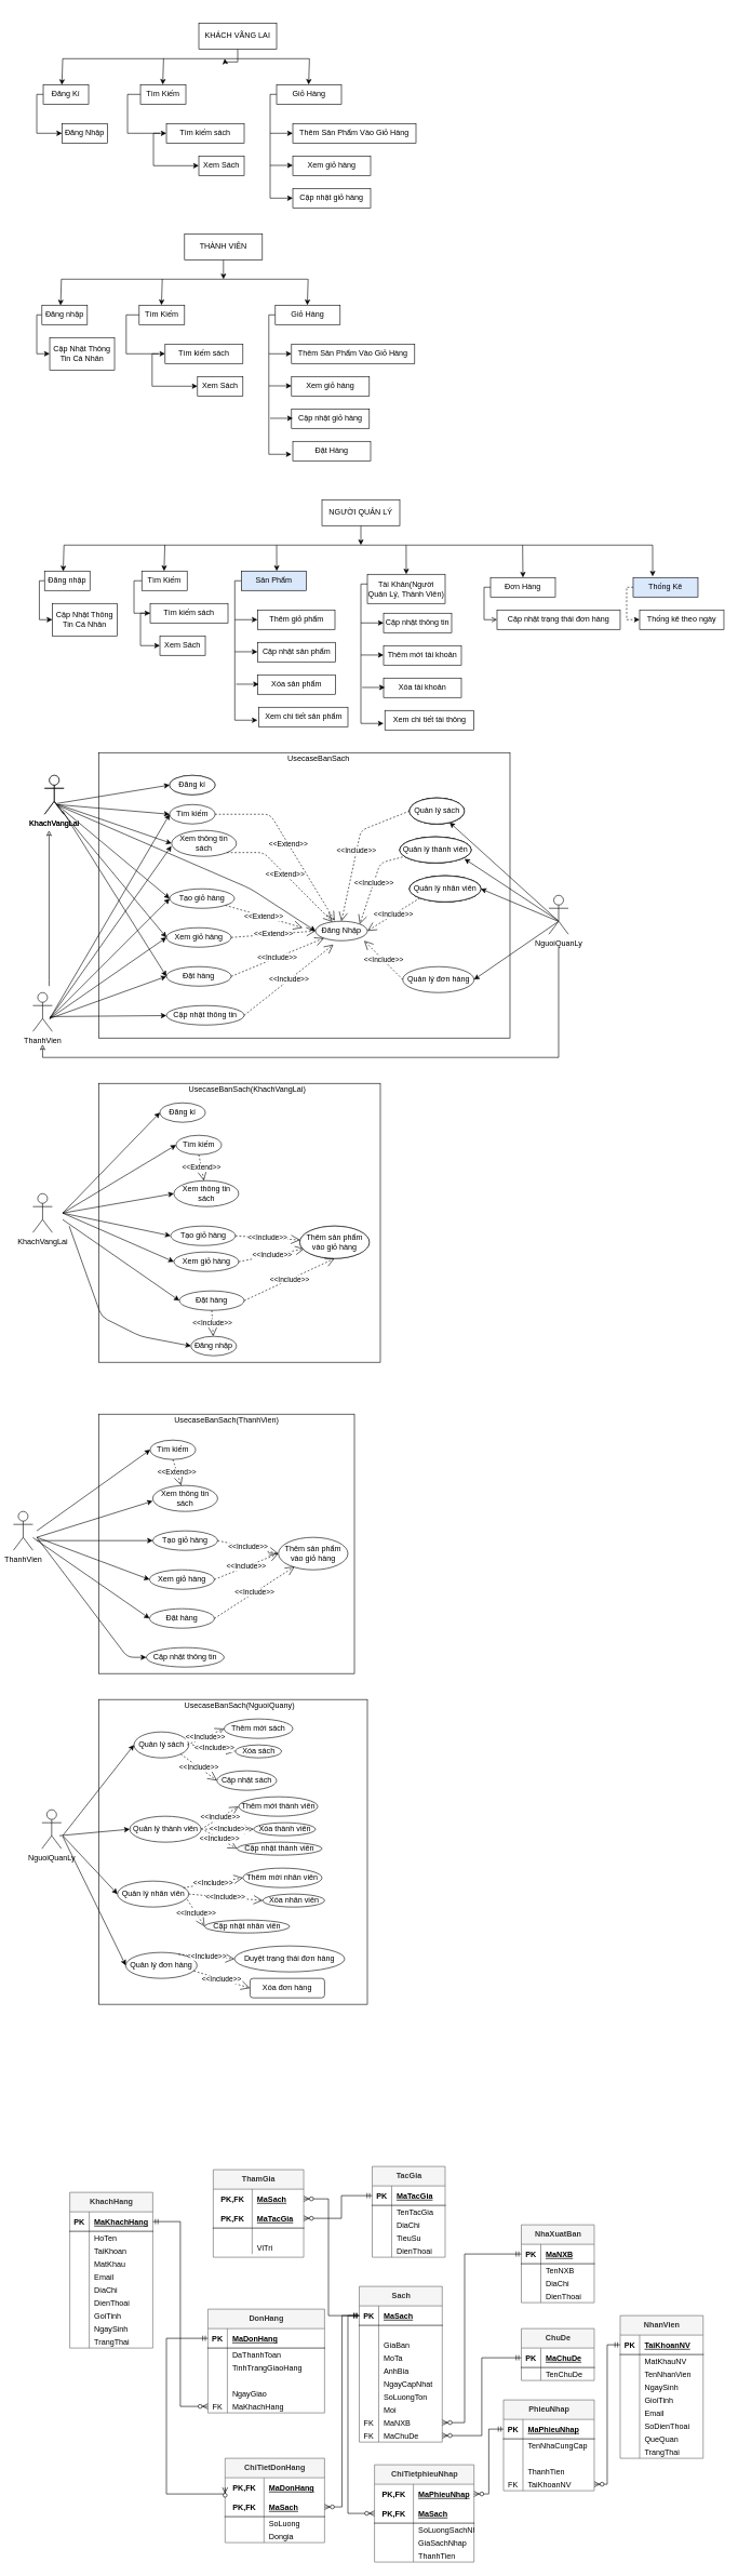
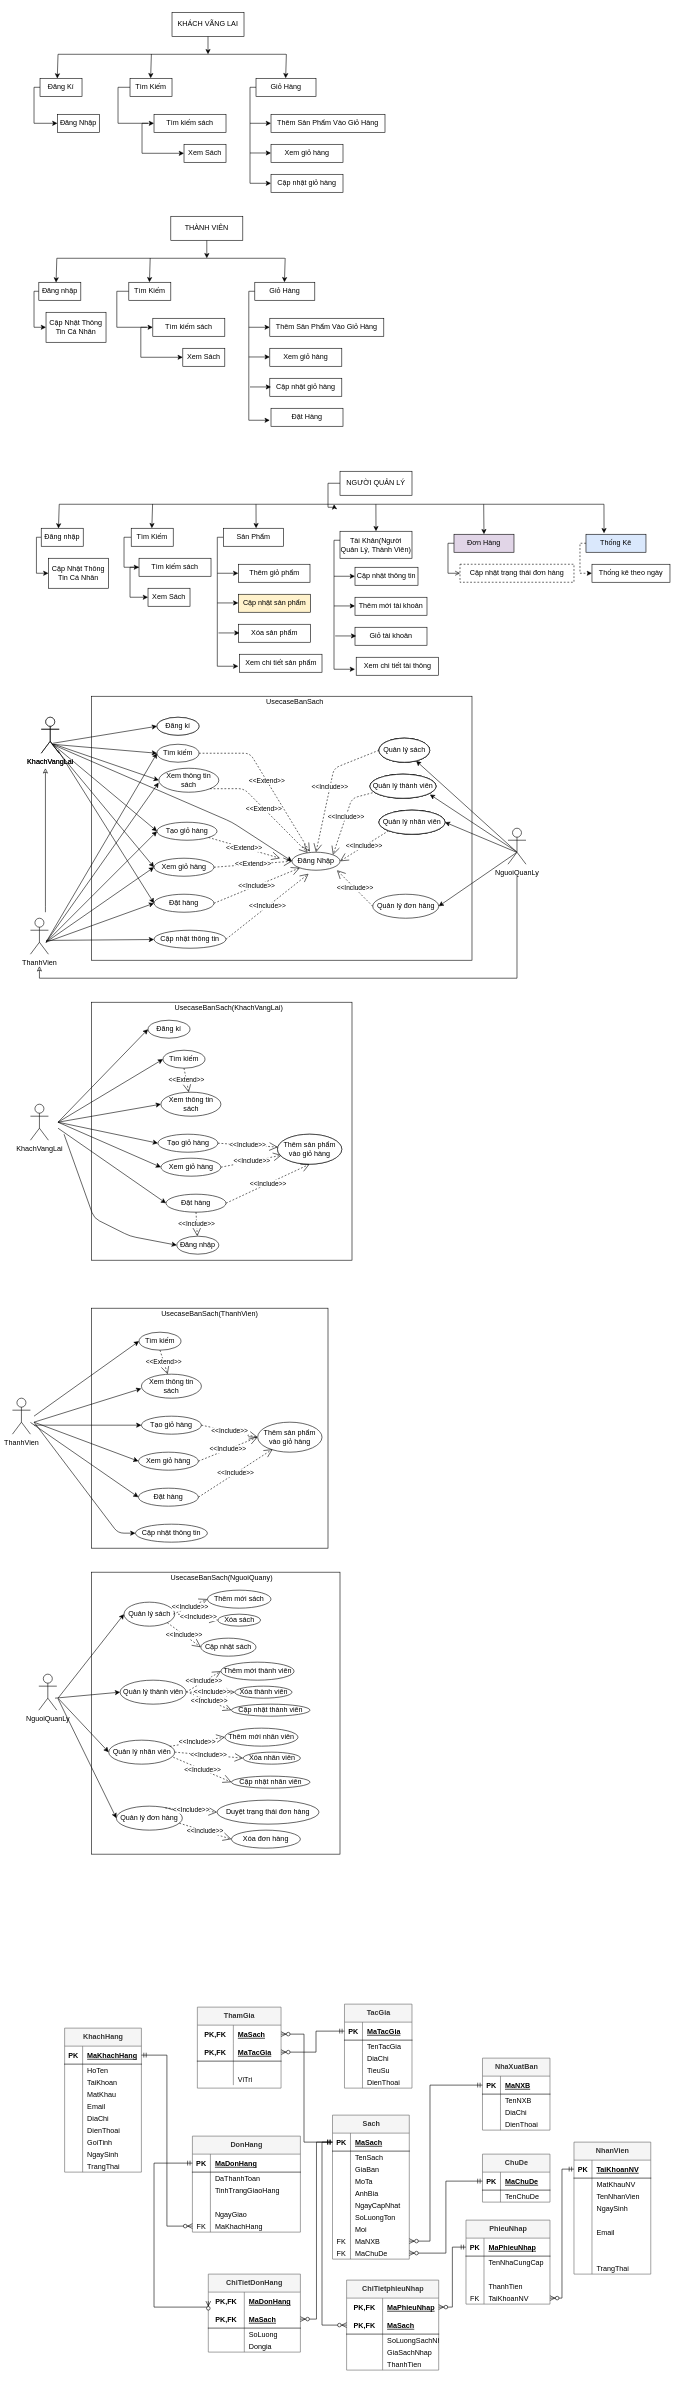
- <mxCell id="3" value="KHÁCH VÃNG LAI" style="rounded=0;whiteSpace=wrap;html=1;" parent="1" vertex="1"><mxGeometry x="306" y="35" width="120" height="40" as="geometry" /></mxCell>
+ <mxCell id="3" value="KHÁCH VÃNG LAI" style="rounded=0;whiteSpace=wrap;html=1;" parent="1" vertex="1"><mxGeometry x="286" y="20" width="120" height="40" as="geometry" /></mxCell>
- <mxCell id="43" value="NGƯỜI QUẢN LÝ" style="rounded=0;whiteSpace=wrap;html=1;" parent="1" vertex="1"><mxGeometry x="496" y="770" width="120" height="40" as="geometry" /></mxCell>
+ <mxCell id="43" value="NGƯỜI QUẢN LÝ" style="rounded=0;whiteSpace=wrap;html=1;" parent="1" vertex="1"><mxGeometry x="566" y="785" width="120" height="40" as="geometry" /></mxCell>
- <mxCell id="59" value="Sản Phẩm" style="rounded=0;whiteSpace=wrap;html=1;fillColor=#dae8fc;" parent="1" vertex="1"><mxGeometry x="371.5" y="880" width="100" height="30" as="geometry" /></mxCell>
+ <mxCell id="59" value="Sản Phẩm" style="rounded=0;whiteSpace=wrap;html=1;" parent="1" vertex="1"><mxGeometry x="371.5" y="880" width="100" height="30" as="geometry" /></mxCell>
- <mxCell id="50" value="Đơn Hàng" style="rounded=0;whiteSpace=wrap;html=1;" parent="1" vertex="1"><mxGeometry x="756" y="890" width="100" height="30" as="geometry" /></mxCell>
+ <mxCell id="50" value="Đơn Hàng" style="rounded=0;whiteSpace=wrap;html=1;fillColor=#e1d5e7;" parent="1" vertex="1"><mxGeometry x="756" y="890" width="100" height="30" as="geometry" /></mxCell>
- <mxCell id="51" value="Cập nhật trạng thái đơn hàng" style="rounded=0;whiteSpace=wrap;html=1;" parent="1" vertex="1"><mxGeometry x="766" y="940" width="190" height="30" as="geometry" /></mxCell>
+ <mxCell id="51" value="Cập nhật trạng thái đơn hàng" style="rounded=0;whiteSpace=wrap;html=1;dashed=1;" parent="1" vertex="1"><mxGeometry x="766" y="940" width="190" height="30" as="geometry" /></mxCell>
- <mxCell id="61" value="Cập nhật sản phẩm" style="rounded=0;whiteSpace=wrap;html=1;" parent="1" vertex="1"><mxGeometry x="396.5" y="990" width="120" height="30" as="geometry" /></mxCell>
+ <mxCell id="61" value="Cập nhật sản phẩm" style="rounded=0;whiteSpace=wrap;html=1;fillColor=#fff2cc;" parent="1" vertex="1"><mxGeometry x="396.5" y="990" width="120" height="30" as="geometry" /></mxCell>
- <mxCell id="71" value="Xóa tài khoản" style="rounded=0;whiteSpace=wrap;html=1;" parent="1" vertex="1"><mxGeometry x="591" y="1045" width="120" height="30" as="geometry" /></mxCell>
+ <mxCell id="71" value="Giỏ tài khoản" style="rounded=0;whiteSpace=wrap;html=1;" parent="1" vertex="1"><mxGeometry x="591" y="1045" width="120" height="30" as="geometry" /></mxCell>
- <mxCell id="204" value="Cập nhật thành viên" style="ellipse;whiteSpace=wrap;html=1;" vertex="1" parent="1"><mxGeometry x="365" y="2840" width="131" height="20" as="geometry" /></mxCell>
+ <mxCell id="204" value="Cập nhật thành viên" style="ellipse;whiteSpace=wrap;html=1;" vertex="1" parent="1"><mxGeometry x="385" y="2840" width="131" height="20" as="geometry" /></mxCell>
- <mxCell id="207" value="Cập nhật nhân viên" style="ellipse;whiteSpace=wrap;html=1;" vertex="1" parent="1"><mxGeometry x="315" y="2960" width="131" height="20" as="geometry" /></mxCell>
+ <mxCell id="207" value="Cập nhật nhân viên" style="ellipse;whiteSpace=wrap;html=1;" vertex="1" parent="1"><mxGeometry x="385" y="2960" width="131" height="20" as="geometry" /></mxCell>
- <mxCell id="209" value="Xóa đơn hàng" style="whiteSpace=wrap;html=1;rounded=1;" vertex="1" parent="1"><mxGeometry x="385" y="3050" width="115" height="30" as="geometry" /></mxCell>
+ <mxCell id="209" value="Xóa đơn hàng" style="ellipse;whiteSpace=wrap;html=1;" vertex="1" parent="1"><mxGeometry x="385" y="3050" width="115" height="30" as="geometry" /></mxCell>
+ <mxCell id="317" value="TenSach" style="shape=partialRectangle;connectable=0;fillColor=none;top=0;left=0;bottom=0;right=0;align=left;spacingLeft=6;overflow=hidden;" vertex="1" parent="315"><mxGeometry x="30" width="98" height="20" as="geometry" /></mxCell>
- <mxCell id="393" value="GioiTinh" style="shape=partialRectangle;connectable=0;fillColor=none;top=0;left=0;bottom=0;right=0;align=left;spacingLeft=6;overflow=hidden;" vertex="1" parent="391"><mxGeometry x="30" width="98" height="20" as="geometry" /></mxCell>
- <mxCell id="399" value="SoDienThoai" style="shape=partialRectangle;connectable=0;fillColor=none;top=0;left=0;bottom=0;right=0;align=left;spacingLeft=6;overflow=hidden;" vertex="1" parent="397"><mxGeometry x="30" width="98" height="20" as="geometry" /></mxCell>
- <mxCell id="402" value="QueQuan" style="shape=partialRectangle;connectable=0;fillColor=none;top=0;left=0;bottom=0;right=0;align=left;spacingLeft=6;overflow=hidden;" vertex="1" parent="400"><mxGeometry x="30" width="98" height="20" as="geometry" /></mxCell>
